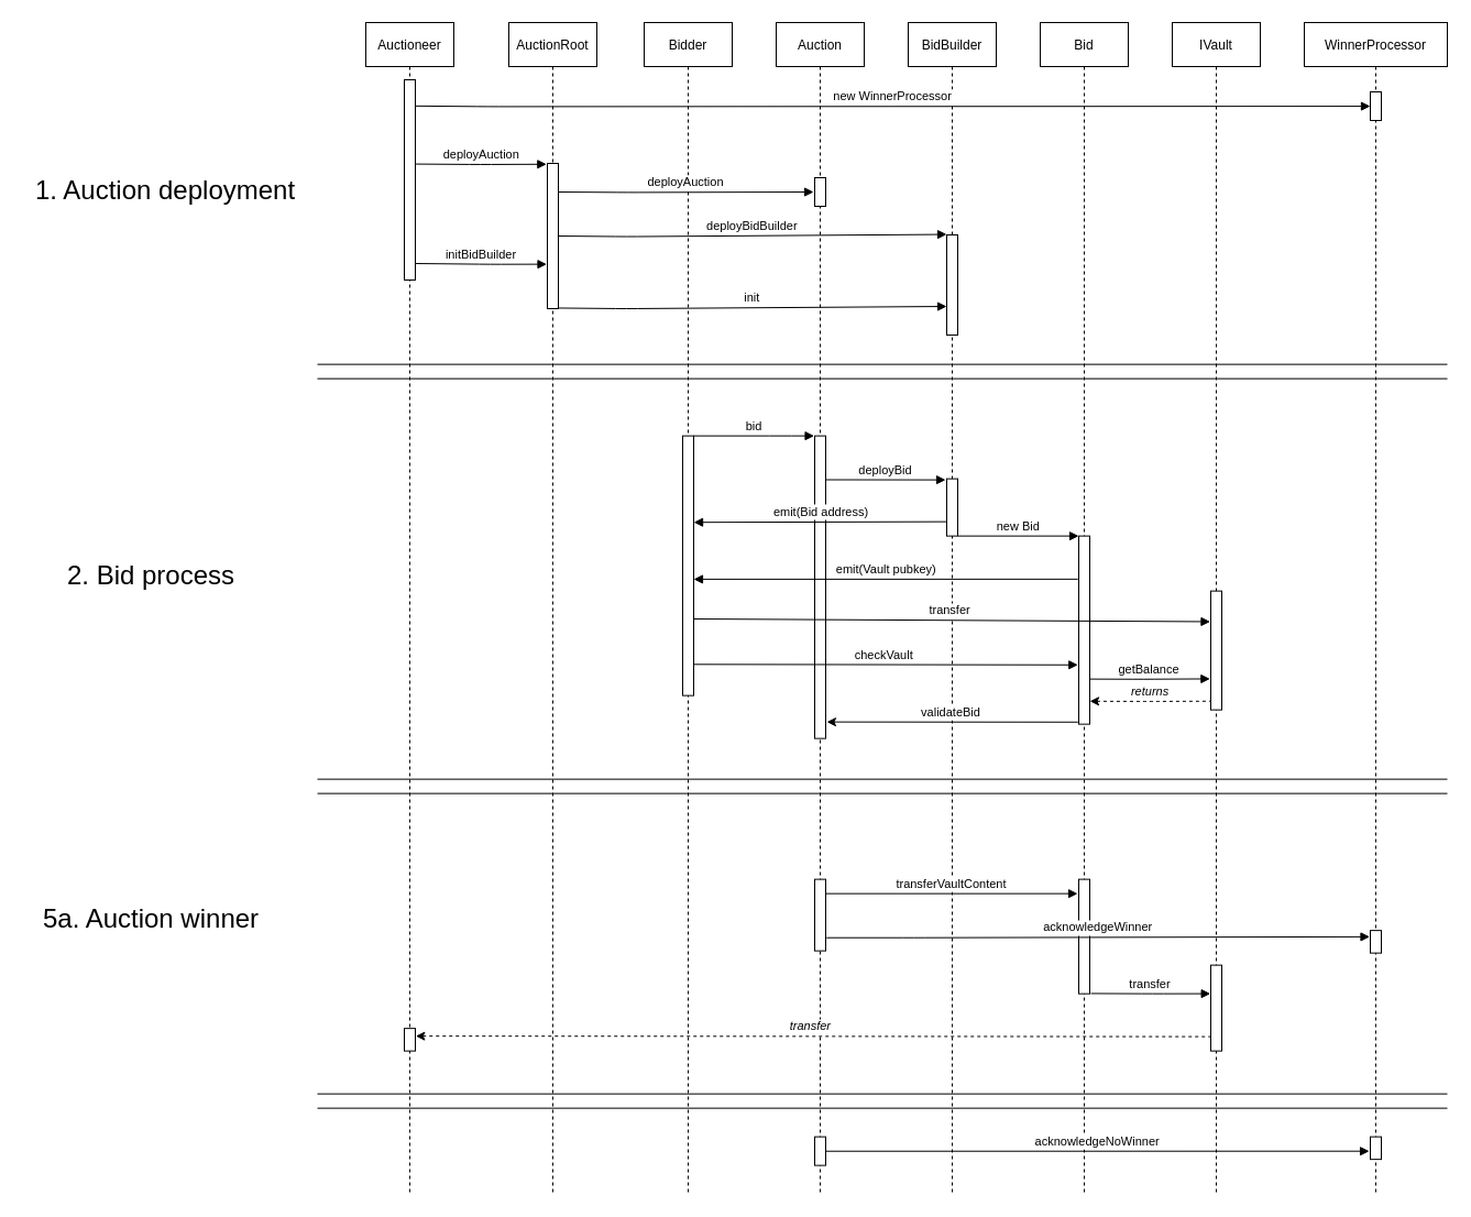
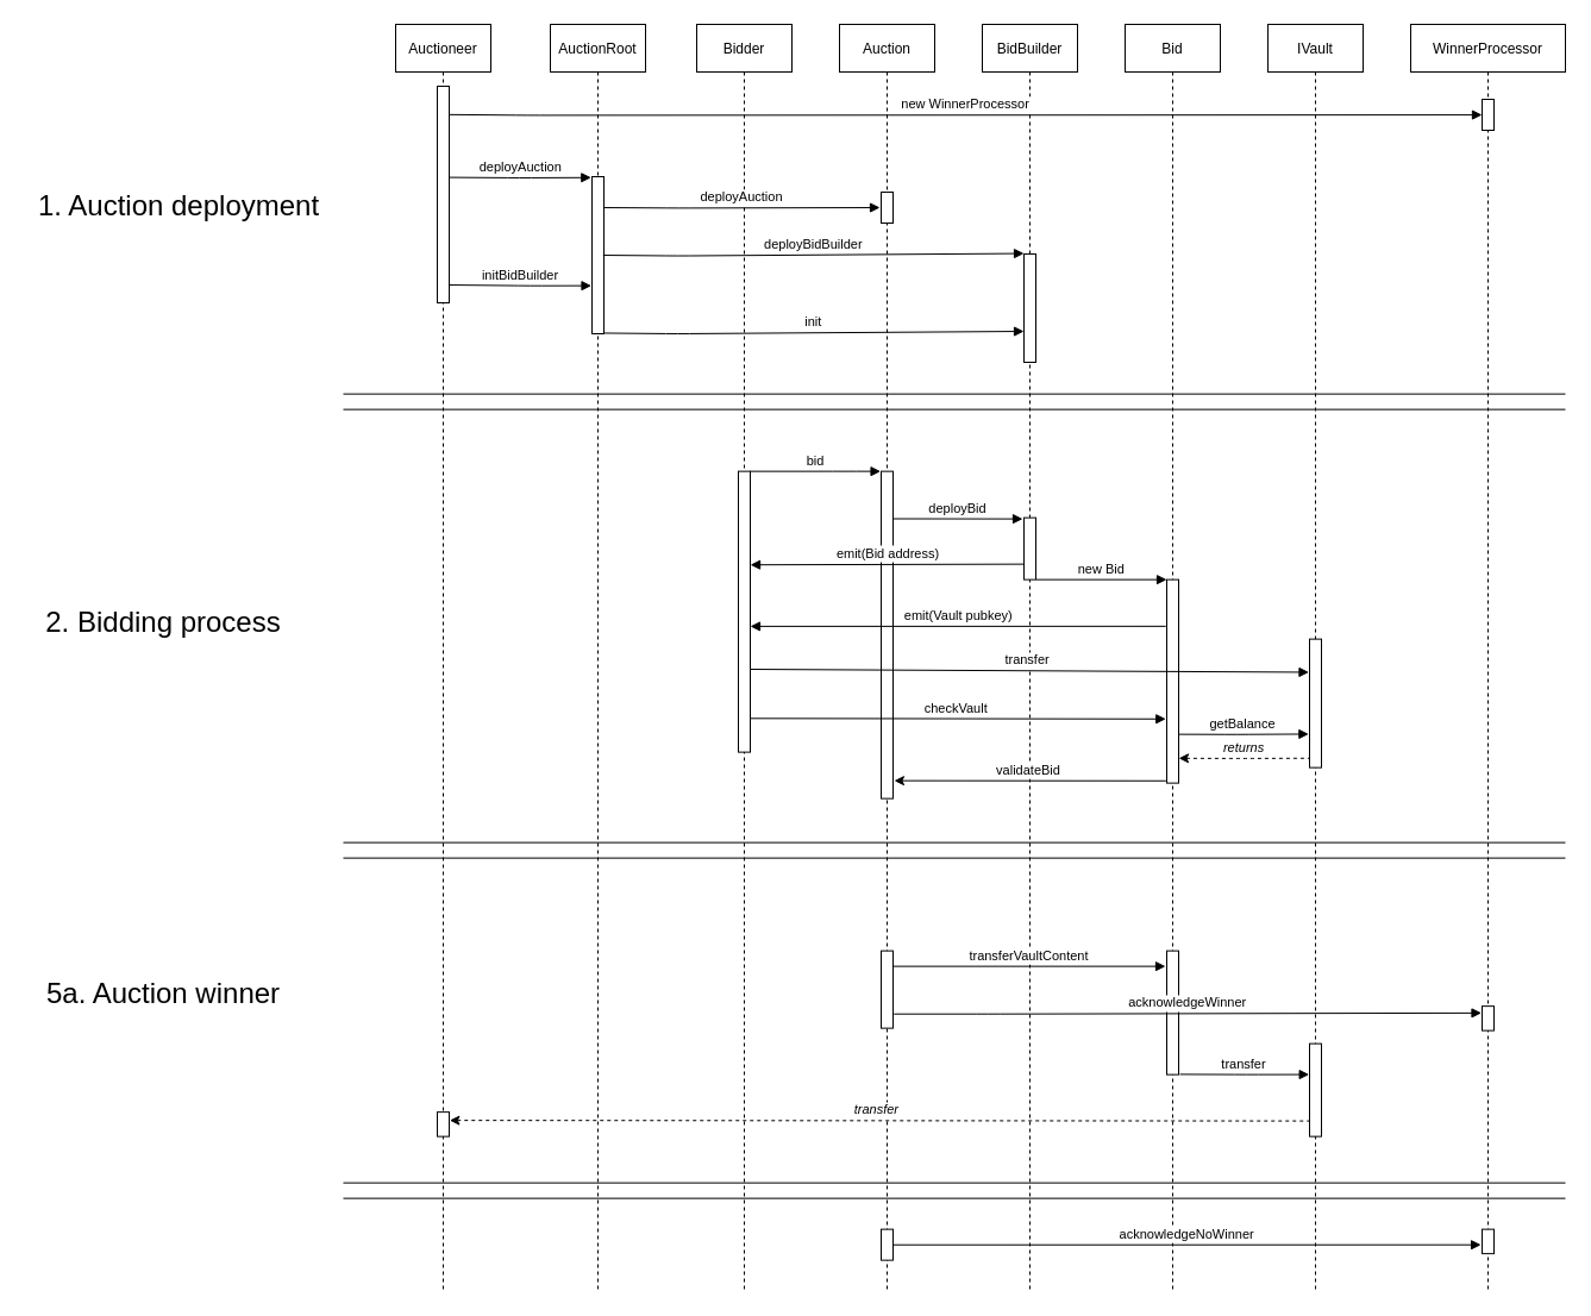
- <mxCell id="47" value="&lt;font style=&quot;font-size: 24px&quot;&gt;2. Bid process&lt;/font&gt;" style="text;html=1;strokeColor=none;fillColor=none;align=center;verticalAlign=middle;whiteSpace=wrap;rounded=0;" vertex="1" parent="1"><mxGeometry x="33" y="512.63" width="208" height="20" as="geometry" /></mxCell>
+ <mxCell id="47" value="&lt;font style=&quot;font-size: 24px&quot;&gt;2. Bidding process&lt;/font&gt;" style="text;html=1;strokeColor=none;fillColor=none;align=center;verticalAlign=middle;whiteSpace=wrap;rounded=0;" vertex="1" parent="1"><mxGeometry x="33" y="512.63" width="208" height="20" as="geometry" /></mxCell>
